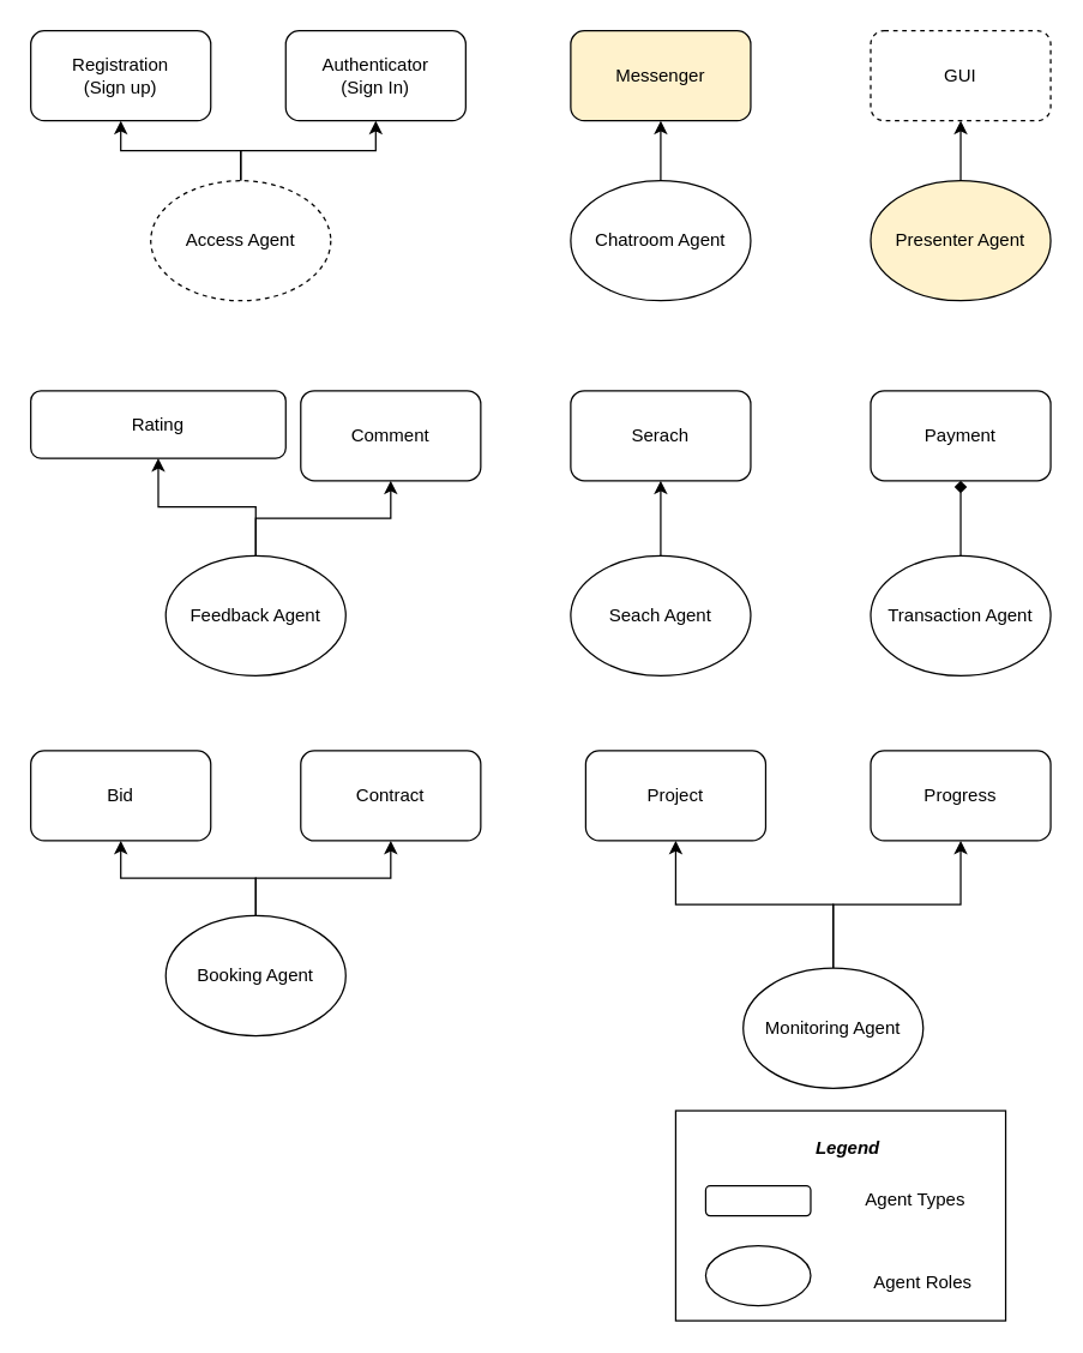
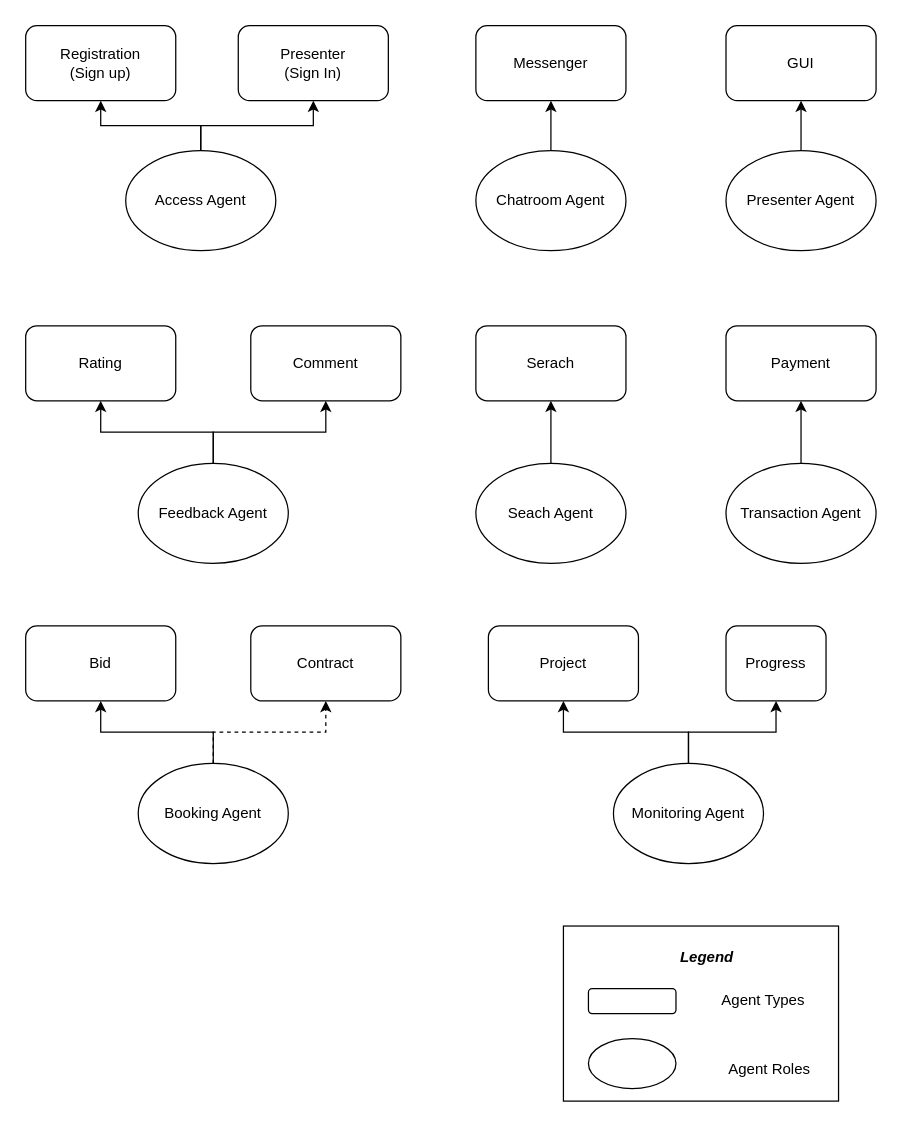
- <mxCell id="23" value="Authenticator&lt;br&gt;(Sign In)" style="rounded=1;whiteSpace=wrap;html=1;" vertex="1" parent="1"><mxGeometry x="190" y="20" width="120" height="60" as="geometry" /></mxCell>
+ <mxCell id="23" value="Presenter&lt;br&gt;(Sign In)" style="rounded=1;whiteSpace=wrap;html=1;" vertex="1" parent="1"><mxGeometry x="190" y="20" width="120" height="60" as="geometry" /></mxCell>
- <mxCell id="24" value="Messenger" style="rounded=1;whiteSpace=wrap;html=1;fillColor=#fff2cc;" vertex="1" parent="1"><mxGeometry x="380" y="20" width="120" height="60" as="geometry" /></mxCell>
+ <mxCell id="24" value="Messenger" style="rounded=1;whiteSpace=wrap;html=1;" vertex="1" parent="1"><mxGeometry x="380" y="20" width="120" height="60" as="geometry" /></mxCell>
- <mxCell id="25" value="GUI" style="rounded=1;whiteSpace=wrap;html=1;dashed=1;" vertex="1" parent="1"><mxGeometry x="580" y="20" width="120" height="60" as="geometry" /></mxCell>
+ <mxCell id="25" value="GUI" style="rounded=1;whiteSpace=wrap;html=1;" vertex="1" parent="1"><mxGeometry x="580" y="20" width="120" height="60" as="geometry" /></mxCell>
- <mxCell id="4" value="Access Agent" style="ellipse;whiteSpace=wrap;html=1;dashed=1;" parent="1" vertex="1"><mxGeometry x="100" y="120" width="120" height="80" as="geometry" /></mxCell>
+ <mxCell id="4" value="Access Agent" style="ellipse;whiteSpace=wrap;html=1;" parent="1" vertex="1"><mxGeometry x="100" y="120" width="120" height="80" as="geometry" /></mxCell>
- <mxCell id="8" value="Presenter Agent" style="ellipse;whiteSpace=wrap;html=1;fillColor=#fff2cc;" parent="1" vertex="1"><mxGeometry x="580" y="120" width="120" height="80" as="geometry" /></mxCell>
+ <mxCell id="8" value="Presenter Agent" style="ellipse;whiteSpace=wrap;html=1;" parent="1" vertex="1"><mxGeometry x="580" y="120" width="120" height="80" as="geometry" /></mxCell>
- <mxCell id="27" value="Rating" style="rounded=1;whiteSpace=wrap;html=1;" vertex="1" parent="1"><mxGeometry x="20" y="260" width="170" height="45" as="geometry" /></mxCell>
+ <mxCell id="27" value="Rating" style="rounded=1;whiteSpace=wrap;html=1;" vertex="1" parent="1"><mxGeometry x="20" y="260" width="120" height="60" as="geometry" /></mxCell>
- <mxCell id="11" style="edgeStyle=orthogonalEdgeStyle;rounded=0;orthogonalLoop=1;jettySize=auto;html=1;entryX=0.5;entryY=1;entryDx=0;entryDy=0;endArrow=diamond;" edge="1" parent="1" source="12" target="29"><mxGeometry relative="1" as="geometry" /></mxCell>
+ <mxCell id="11" style="edgeStyle=orthogonalEdgeStyle;rounded=0;orthogonalLoop=1;jettySize=auto;html=1;entryX=0.5;entryY=1;entryDx=0;entryDy=0;" edge="1" parent="1" source="12" target="29"><mxGeometry relative="1" as="geometry" /></mxCell>
- <mxCell id="33" value="Progress" style="rounded=1;whiteSpace=wrap;html=1;" vertex="1" parent="1"><mxGeometry x="580" y="500" width="120" height="60" as="geometry" /></mxCell>
+ <mxCell id="33" value="Progress" style="rounded=1;whiteSpace=wrap;html=1;" vertex="1" parent="1"><mxGeometry x="580" y="500" width="80" height="60" as="geometry" /></mxCell>
- <mxCell id="20" style="edgeStyle=orthogonalEdgeStyle;rounded=0;orthogonalLoop=1;jettySize=auto;html=1;" edge="1" parent="1" source="21" target="31"><mxGeometry relative="1" as="geometry" /></mxCell>
+ <mxCell id="20" style="edgeStyle=orthogonalEdgeStyle;rounded=0;orthogonalLoop=1;jettySize=auto;html=1;dashed=1;" edge="1" parent="1" source="21" target="31"><mxGeometry relative="1" as="geometry" /></mxCell>
- <mxCell id="18" value="Monitoring Agent" style="ellipse;whiteSpace=wrap;html=1;" parent="1" vertex="1"><mxGeometry x="495" y="645" width="120" height="80" as="geometry" /></mxCell>
+ <mxCell id="18" value="Monitoring Agent" style="ellipse;whiteSpace=wrap;html=1;" parent="1" vertex="1"><mxGeometry x="490" y="610" width="120" height="80" as="geometry" /></mxCell>
